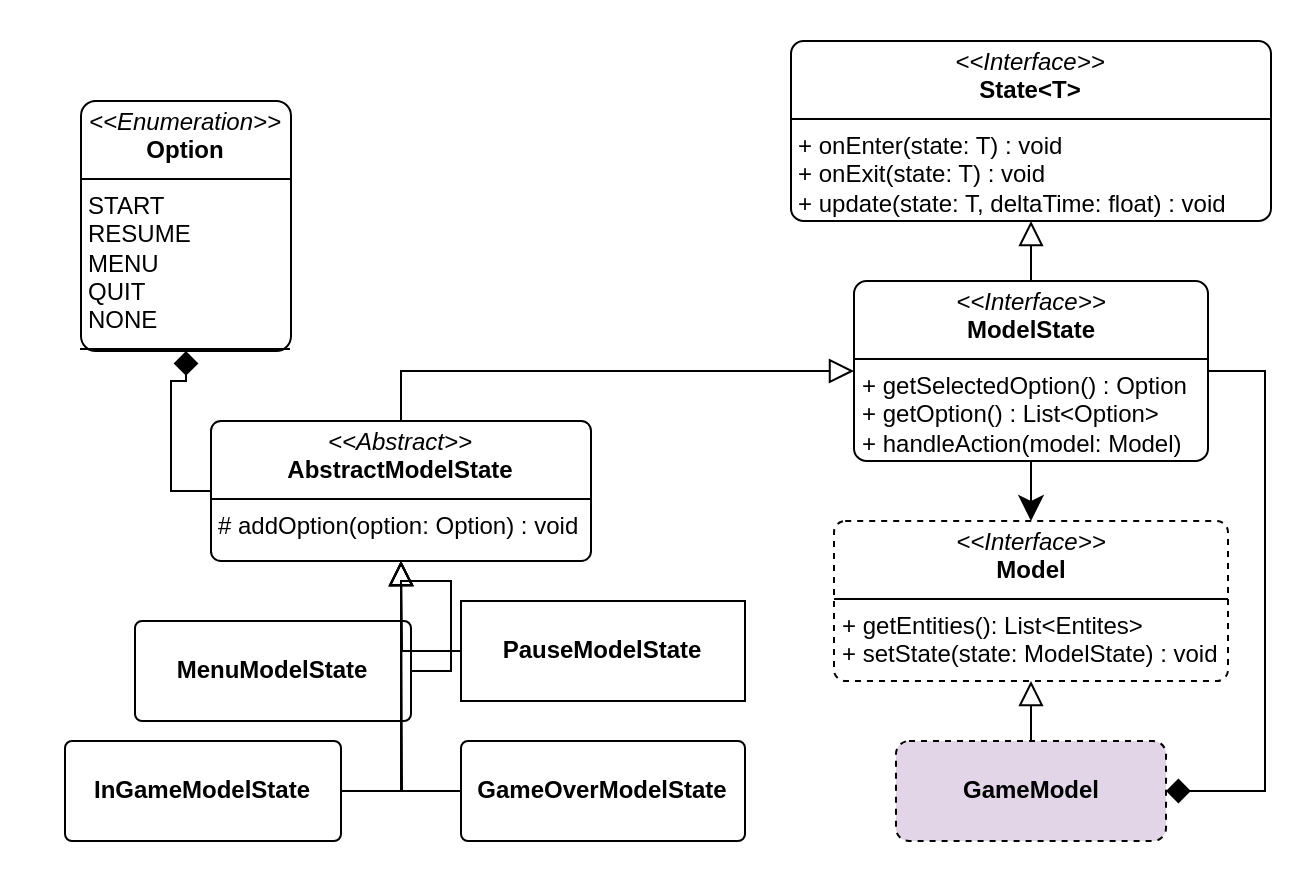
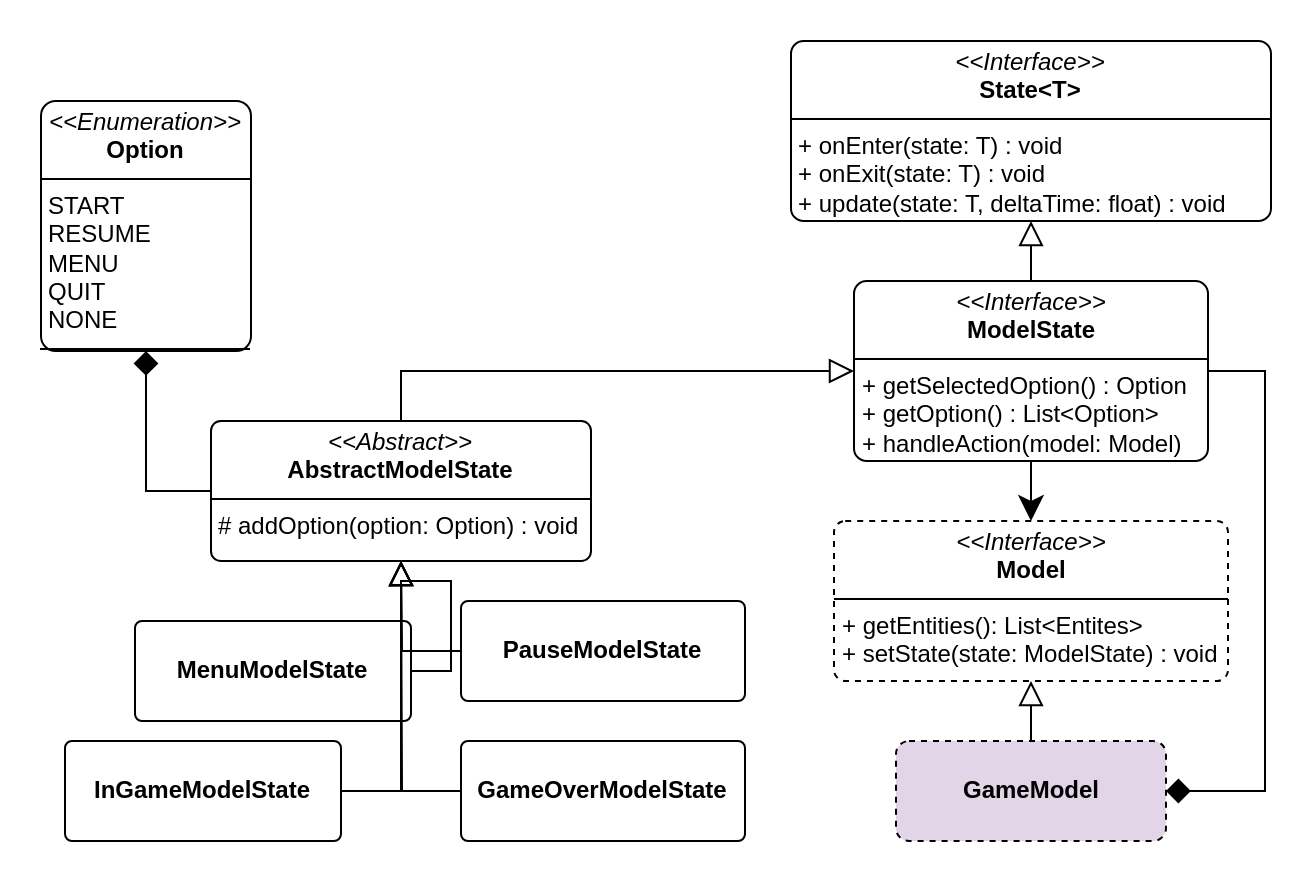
- <mxCell id="21" value="&lt;p style=&quot;margin:0px;margin-top:4px;text-align:center;&quot;&gt;&lt;i&gt;&amp;lt;&amp;lt;Enumeration&amp;gt;&amp;gt;&lt;/i&gt;&lt;br&gt;&lt;b&gt;Option&lt;/b&gt;&lt;/p&gt;&lt;hr size=&quot;1&quot; style=&quot;border-style:solid;&quot;&gt;&lt;p style=&quot;margin:0px;margin-left:4px;&quot;&gt;START&lt;/p&gt;&lt;p style=&quot;margin:0px;margin-left:4px;&quot;&gt;RESUME&lt;/p&gt;&lt;p style=&quot;margin:0px;margin-left:4px;&quot;&gt;MENU&lt;/p&gt;&lt;p style=&quot;margin:0px;margin-left:4px;&quot;&gt;QUIT&lt;/p&gt;&lt;p style=&quot;margin:0px;margin-left:4px;&quot;&gt;NONE&lt;/p&gt;&lt;hr size=&quot;1&quot; style=&quot;border-style:solid;&quot;&gt;&lt;p style=&quot;margin:0px;margin-left:4px;&quot;&gt;&lt;br&gt;&lt;/p&gt;" style="verticalAlign=top;align=left;overflow=fill;html=1;whiteSpace=wrap;rounded=1;arcSize=7;" vertex="1" parent="1"><mxGeometry x="40" y="50" width="105" height="125" as="geometry" /></mxCell>
+ <mxCell id="21" value="&lt;p style=&quot;margin:0px;margin-top:4px;text-align:center;&quot;&gt;&lt;i&gt;&amp;lt;&amp;lt;Enumeration&amp;gt;&amp;gt;&lt;/i&gt;&lt;br&gt;&lt;b&gt;Option&lt;/b&gt;&lt;/p&gt;&lt;hr size=&quot;1&quot; style=&quot;border-style:solid;&quot;&gt;&lt;p style=&quot;margin:0px;margin-left:4px;&quot;&gt;START&lt;/p&gt;&lt;p style=&quot;margin:0px;margin-left:4px;&quot;&gt;RESUME&lt;/p&gt;&lt;p style=&quot;margin:0px;margin-left:4px;&quot;&gt;MENU&lt;/p&gt;&lt;p style=&quot;margin:0px;margin-left:4px;&quot;&gt;QUIT&lt;/p&gt;&lt;p style=&quot;margin:0px;margin-left:4px;&quot;&gt;NONE&lt;/p&gt;&lt;hr size=&quot;1&quot; style=&quot;border-style:solid;&quot;&gt;&lt;p style=&quot;margin:0px;margin-left:4px;&quot;&gt;&lt;br&gt;&lt;/p&gt;" style="verticalAlign=top;align=left;overflow=fill;html=1;whiteSpace=wrap;rounded=1;arcSize=7;" vertex="1" parent="1"><mxGeometry x="20" y="50" width="105" height="125" as="geometry" /></mxCell>
- <mxCell id="18" value="&lt;p style=&quot;margin:0px;margin-top:4px;text-align:center;&quot;&gt;&lt;br&gt;&lt;b&gt;PauseModelState&lt;/b&gt;&lt;/p&gt;" style="verticalAlign=top;align=left;overflow=fill;html=1;whiteSpace=wrap;arcSize=7;rounded=0;" vertex="1" parent="1"><mxGeometry x="230" y="300" width="142" height="50" as="geometry" /></mxCell>
+ <mxCell id="18" value="&lt;p style=&quot;margin:0px;margin-top:4px;text-align:center;&quot;&gt;&lt;br&gt;&lt;b&gt;PauseModelState&lt;/b&gt;&lt;/p&gt;" style="verticalAlign=top;align=left;overflow=fill;html=1;whiteSpace=wrap;rounded=1;arcSize=7;" vertex="1" parent="1"><mxGeometry x="230" y="300" width="142" height="50" as="geometry" /></mxCell>
